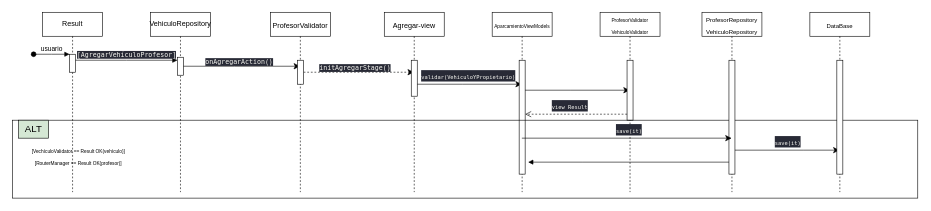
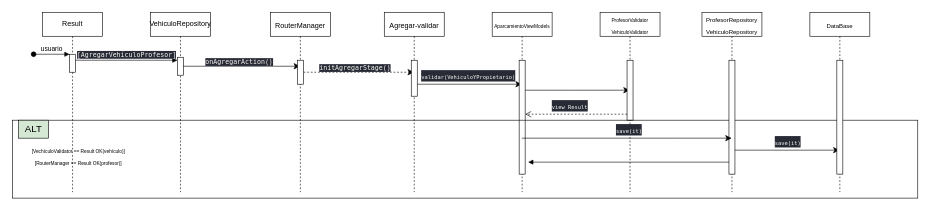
- <mxCell id="11" value="&lt;font style=&quot;font-size: 12px;&quot;&gt;ProfesorValidator&lt;/font&gt;" style="shape=umlLifeline;perimeter=lifelinePerimeter;whiteSpace=wrap;html=1;container=0;dropTarget=0;collapsible=0;recursiveResize=0;outlineConnect=0;portConstraint=eastwest;newEdgeStyle={&quot;edgeStyle&quot;:&quot;elbowEdgeStyle&quot;,&quot;elbow&quot;:&quot;vertical&quot;,&quot;curved&quot;:0,&quot;rounded&quot;:0};fontSize=16;" parent="1" vertex="1"><mxGeometry x="450" y="20" width="100" height="300" as="geometry" /></mxCell>
+ <mxCell id="11" value="&lt;font style=&quot;font-size: 12px;&quot;&gt;RouterManager&lt;/font&gt;" style="shape=umlLifeline;perimeter=lifelinePerimeter;whiteSpace=wrap;html=1;container=0;dropTarget=0;collapsible=0;recursiveResize=0;outlineConnect=0;portConstraint=eastwest;newEdgeStyle={&quot;edgeStyle&quot;:&quot;elbowEdgeStyle&quot;,&quot;elbow&quot;:&quot;vertical&quot;,&quot;curved&quot;:0,&quot;rounded&quot;:0};fontSize=16;" parent="1" vertex="1"><mxGeometry x="450" y="20" width="100" height="300" as="geometry" /></mxCell>
- <mxCell id="15" value="&lt;font style=&quot;font-size: 12px;&quot;&gt;Agregar-view&lt;/font&gt;" style="shape=umlLifeline;perimeter=lifelinePerimeter;whiteSpace=wrap;html=1;container=0;dropTarget=0;collapsible=0;recursiveResize=0;outlineConnect=0;portConstraint=eastwest;newEdgeStyle={&quot;edgeStyle&quot;:&quot;elbowEdgeStyle&quot;,&quot;elbow&quot;:&quot;vertical&quot;,&quot;curved&quot;:0,&quot;rounded&quot;:0};fontSize=16;" parent="1" vertex="1"><mxGeometry x="640" y="20" width="100" height="300" as="geometry" /></mxCell>
+ <mxCell id="15" value="&lt;font style=&quot;font-size: 12px;&quot;&gt;Agregar-validar&lt;/font&gt;" style="shape=umlLifeline;perimeter=lifelinePerimeter;whiteSpace=wrap;html=1;container=0;dropTarget=0;collapsible=0;recursiveResize=0;outlineConnect=0;portConstraint=eastwest;newEdgeStyle={&quot;edgeStyle&quot;:&quot;elbowEdgeStyle&quot;,&quot;elbow&quot;:&quot;vertical&quot;,&quot;curved&quot;:0,&quot;rounded&quot;:0};fontSize=16;" parent="1" vertex="1"><mxGeometry x="640" y="20" width="100" height="300" as="geometry" /></mxCell>
